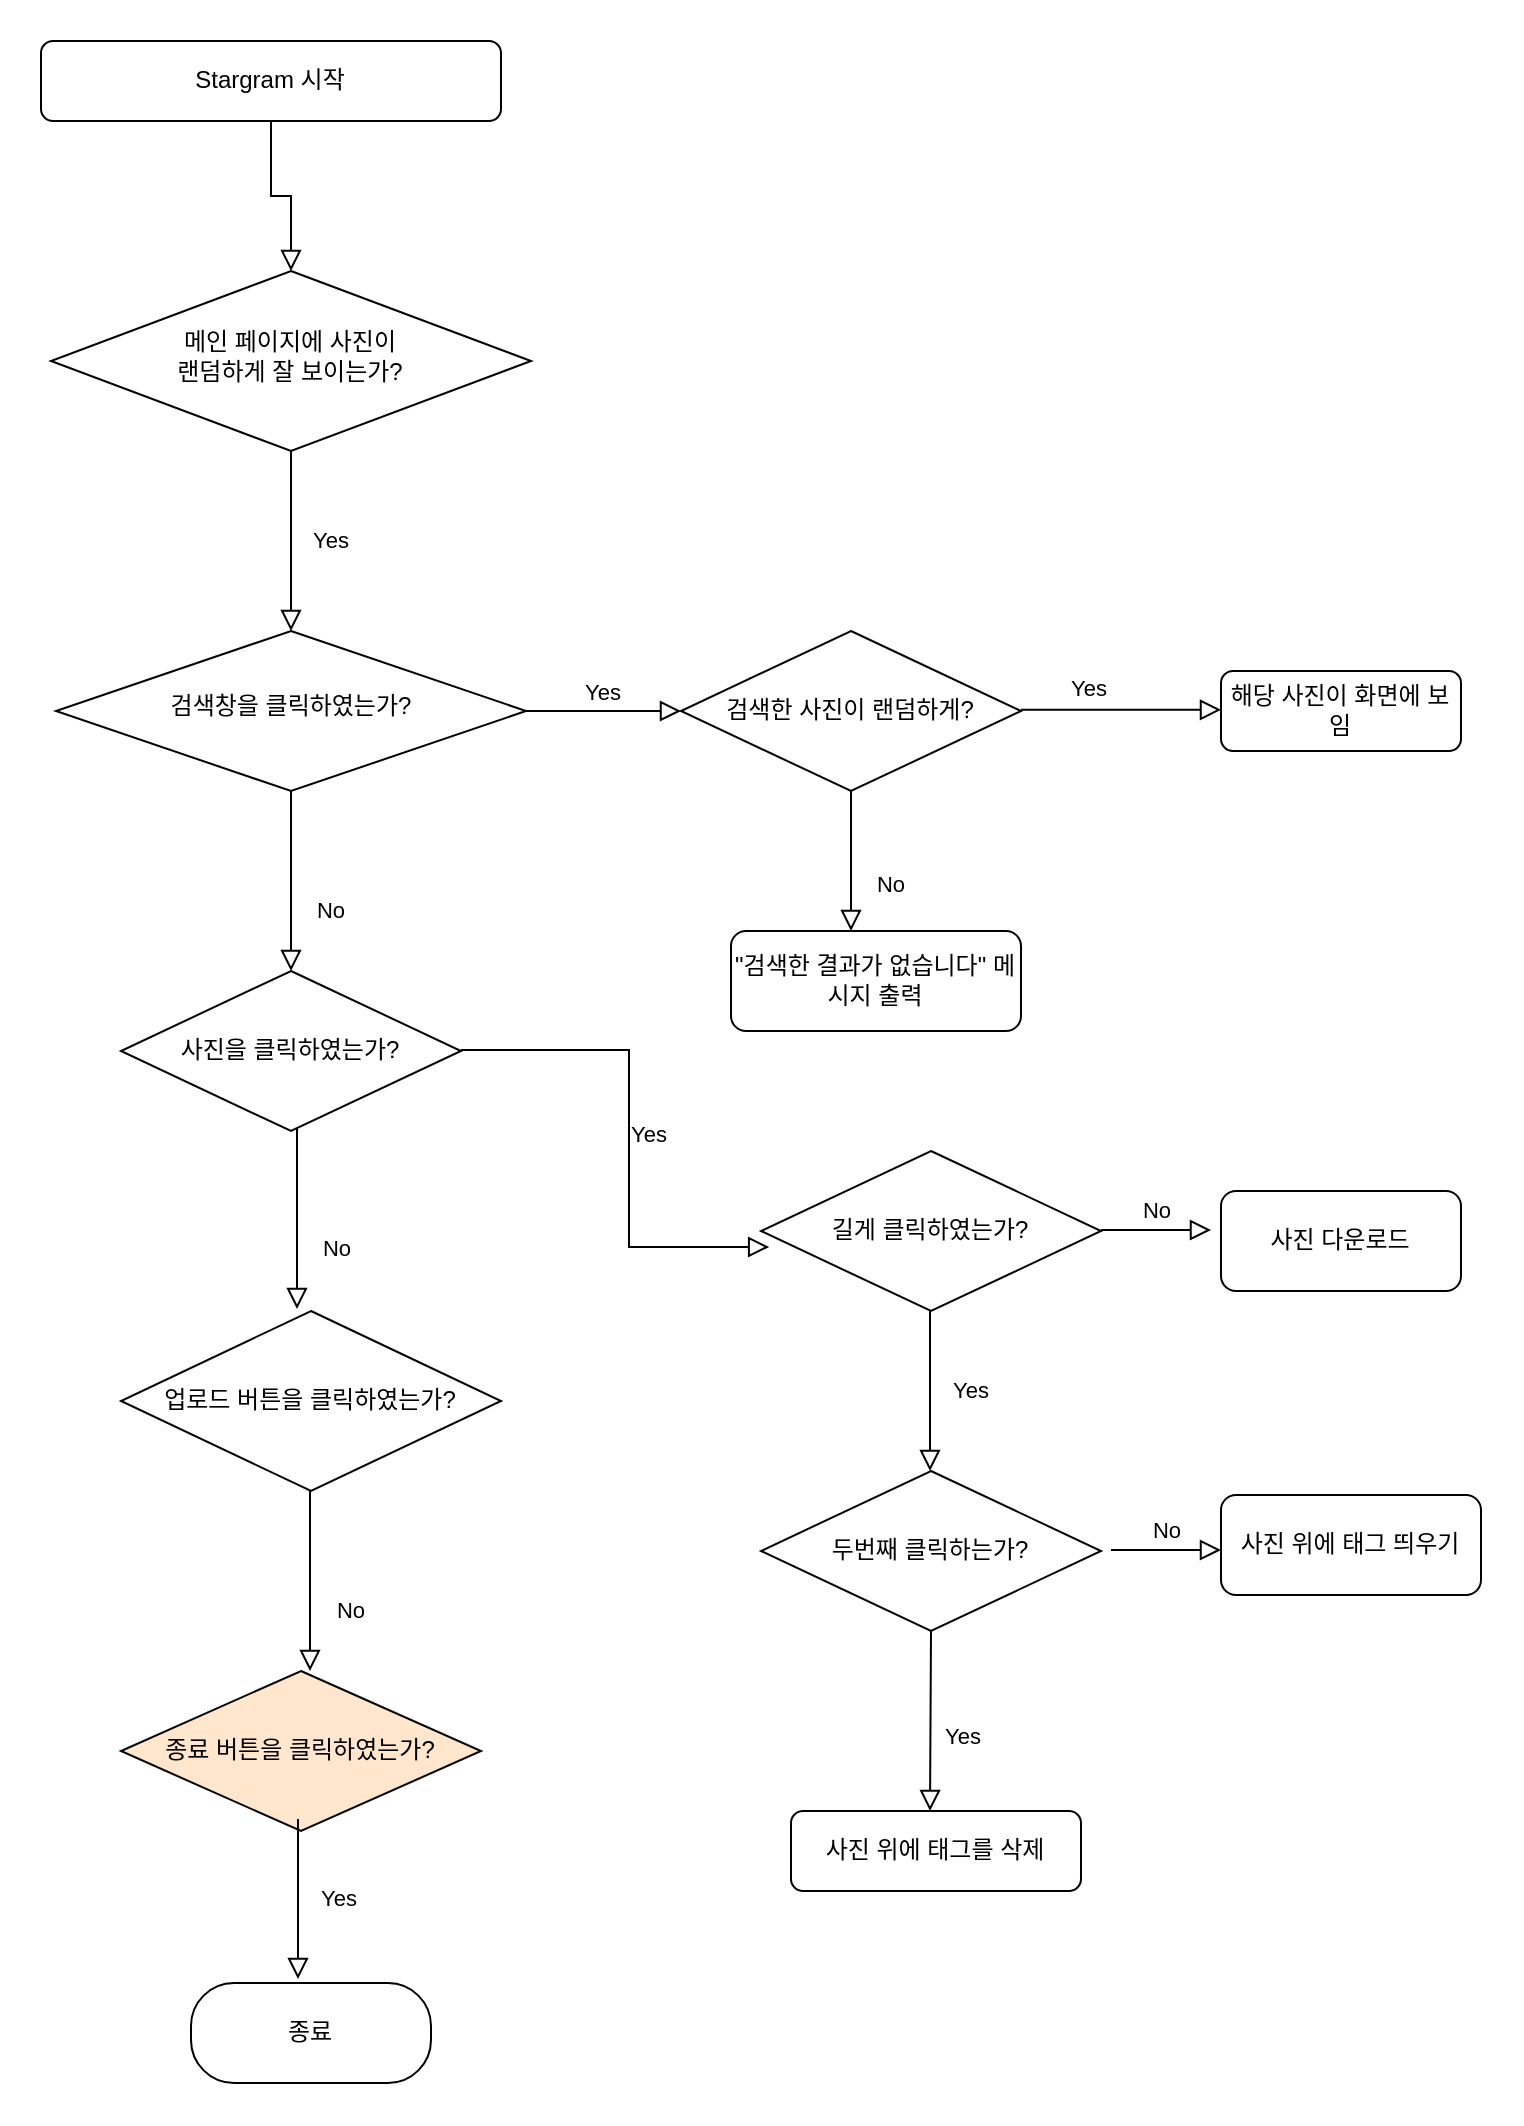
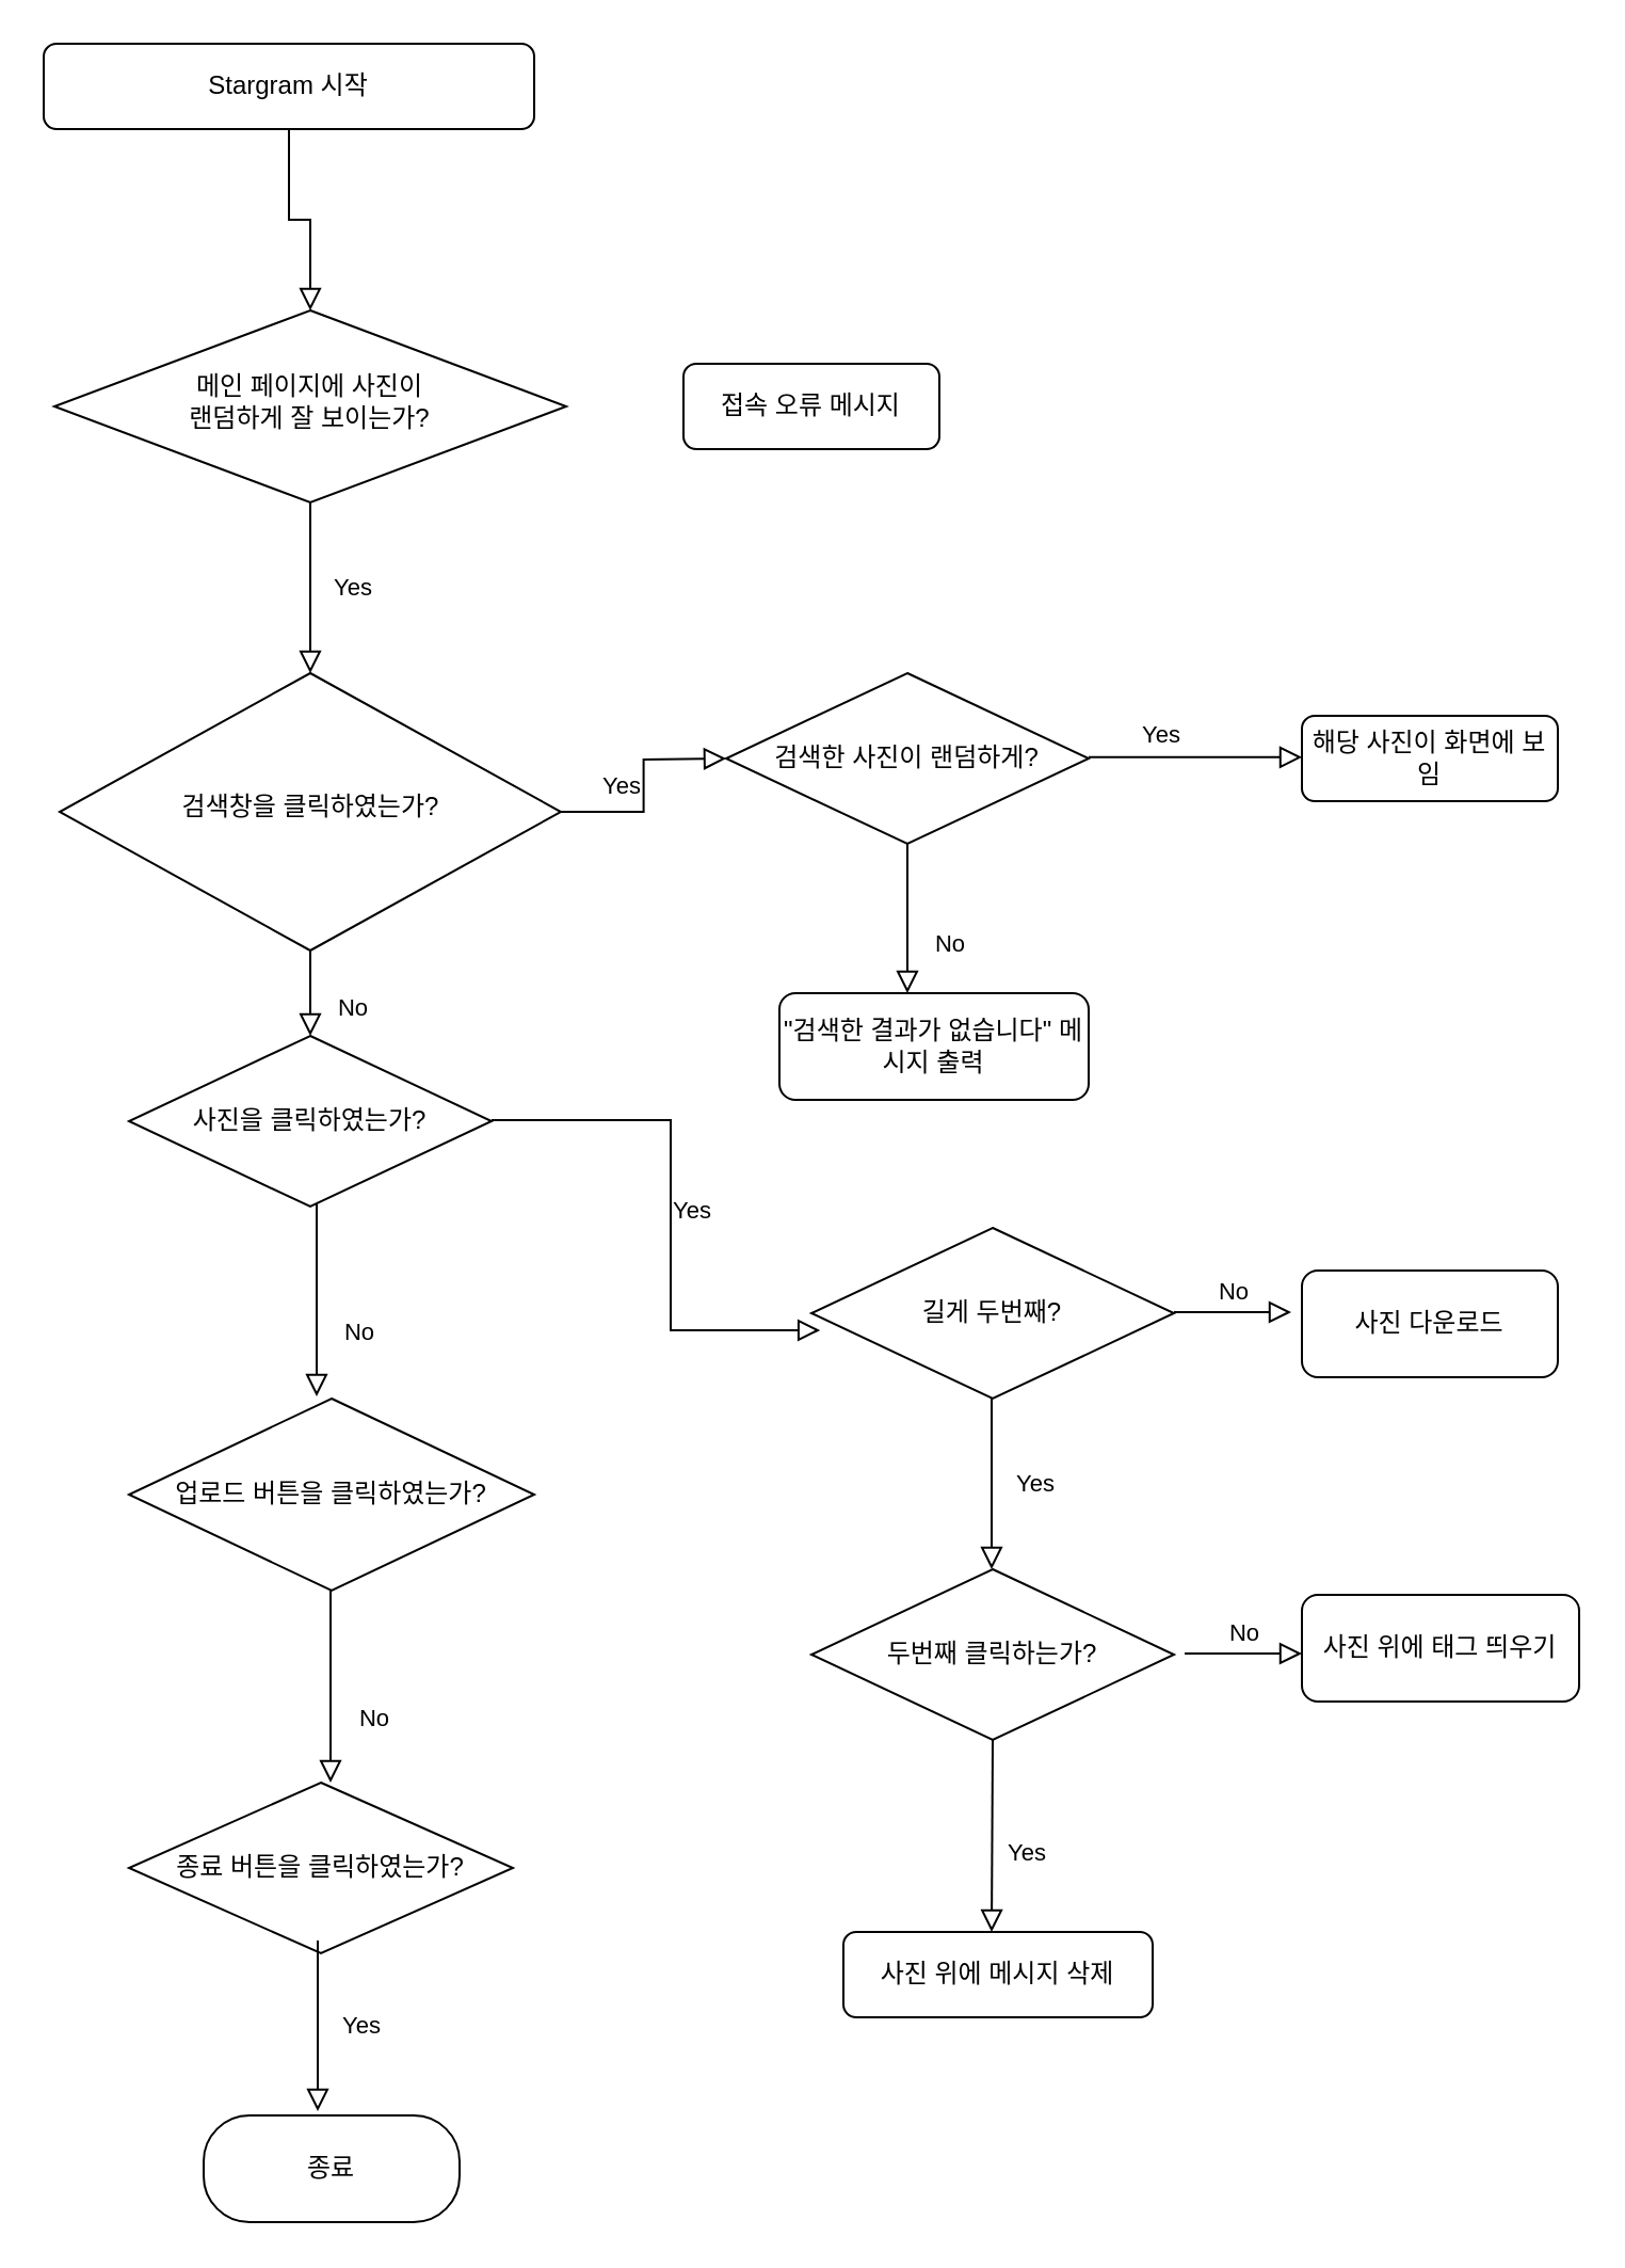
- <mxCell id="5" value="메인 페이지에 사진이 &lt;br&gt;랜덤하게 잘 보이는가?" style="rhombus;whiteSpace=wrap;html=1;shadow=0;fontFamily=Helvetica;fontSize=12;align=center;strokeWidth=1;spacing=6;spacingTop=-4;" parent="1" vertex="1"><mxGeometry x="25" y="135" width="240" height="90" as="geometry" /></mxCell>
+ <mxCell id="5" value="메인 페이지에 사진이 &lt;br&gt;랜덤하게 잘 보이는가?" style="rhombus;whiteSpace=wrap;html=1;shadow=0;fontFamily=Helvetica;fontSize=12;align=center;strokeWidth=1;spacing=6;spacingTop=-4;" parent="1" vertex="1"><mxGeometry x="25" y="145" width="240" height="90" as="geometry" /></mxCell>
+ <mxCell id="6" value="접속 오류 메시지" style="rounded=1;whiteSpace=wrap;html=1;fontSize=12;glass=0;strokeWidth=1;shadow=0;" parent="1" vertex="1"><mxGeometry x="320" y="170" width="120" height="40" as="geometry" /></mxCell>
- <mxCell id="9" value="검색창을 클릭하였는가?" style="rhombus;whiteSpace=wrap;html=1;shadow=0;fontFamily=Helvetica;fontSize=12;align=center;strokeWidth=1;spacing=6;spacingTop=-4;" parent="1" vertex="1"><mxGeometry x="27.5" y="315" width="235" height="80" as="geometry" /></mxCell>
+ <mxCell id="9" value="검색창을 클릭하였는가?" style="rhombus;whiteSpace=wrap;html=1;shadow=0;fontFamily=Helvetica;fontSize=12;align=center;strokeWidth=1;spacing=6;spacingTop=-4;" parent="1" vertex="1"><mxGeometry x="27.5" y="315" width="235" height="130" as="geometry" /></mxCell>
- <mxCell id="22" value="길게 클릭하였는가?" style="rhombus;whiteSpace=wrap;html=1;" vertex="1" parent="1"><mxGeometry x="380" y="575" width="170" height="80" as="geometry" /></mxCell>
+ <mxCell id="22" value="길게 두번째?" style="rhombus;whiteSpace=wrap;html=1;" vertex="1" parent="1"><mxGeometry x="380" y="575" width="170" height="80" as="geometry" /></mxCell>
- <mxCell id="19" value="종료 버튼을 클릭하였는가?" style="rhombus;whiteSpace=wrap;html=1;fillColor=#ffe6cc;" vertex="1" parent="1"><mxGeometry x="60" y="835" width="180" height="80" as="geometry" /></mxCell>
+ <mxCell id="19" value="종료 버튼을 클릭하였는가?" style="rhombus;whiteSpace=wrap;html=1;" vertex="1" parent="1"><mxGeometry x="60" y="835" width="180" height="80" as="geometry" /></mxCell>
- <mxCell id="27" value="사진 위에 태그를 삭제" style="rounded=1;whiteSpace=wrap;html=1;fontSize=12;glass=0;strokeWidth=1;shadow=0;" vertex="1" parent="1"><mxGeometry x="395" y="905" width="145" height="40" as="geometry" /></mxCell>
+ <mxCell id="27" value="사진 위에 메시지 삭제" style="rounded=1;whiteSpace=wrap;html=1;fontSize=12;glass=0;strokeWidth=1;shadow=0;" vertex="1" parent="1"><mxGeometry x="395" y="905" width="145" height="40" as="geometry" /></mxCell>
